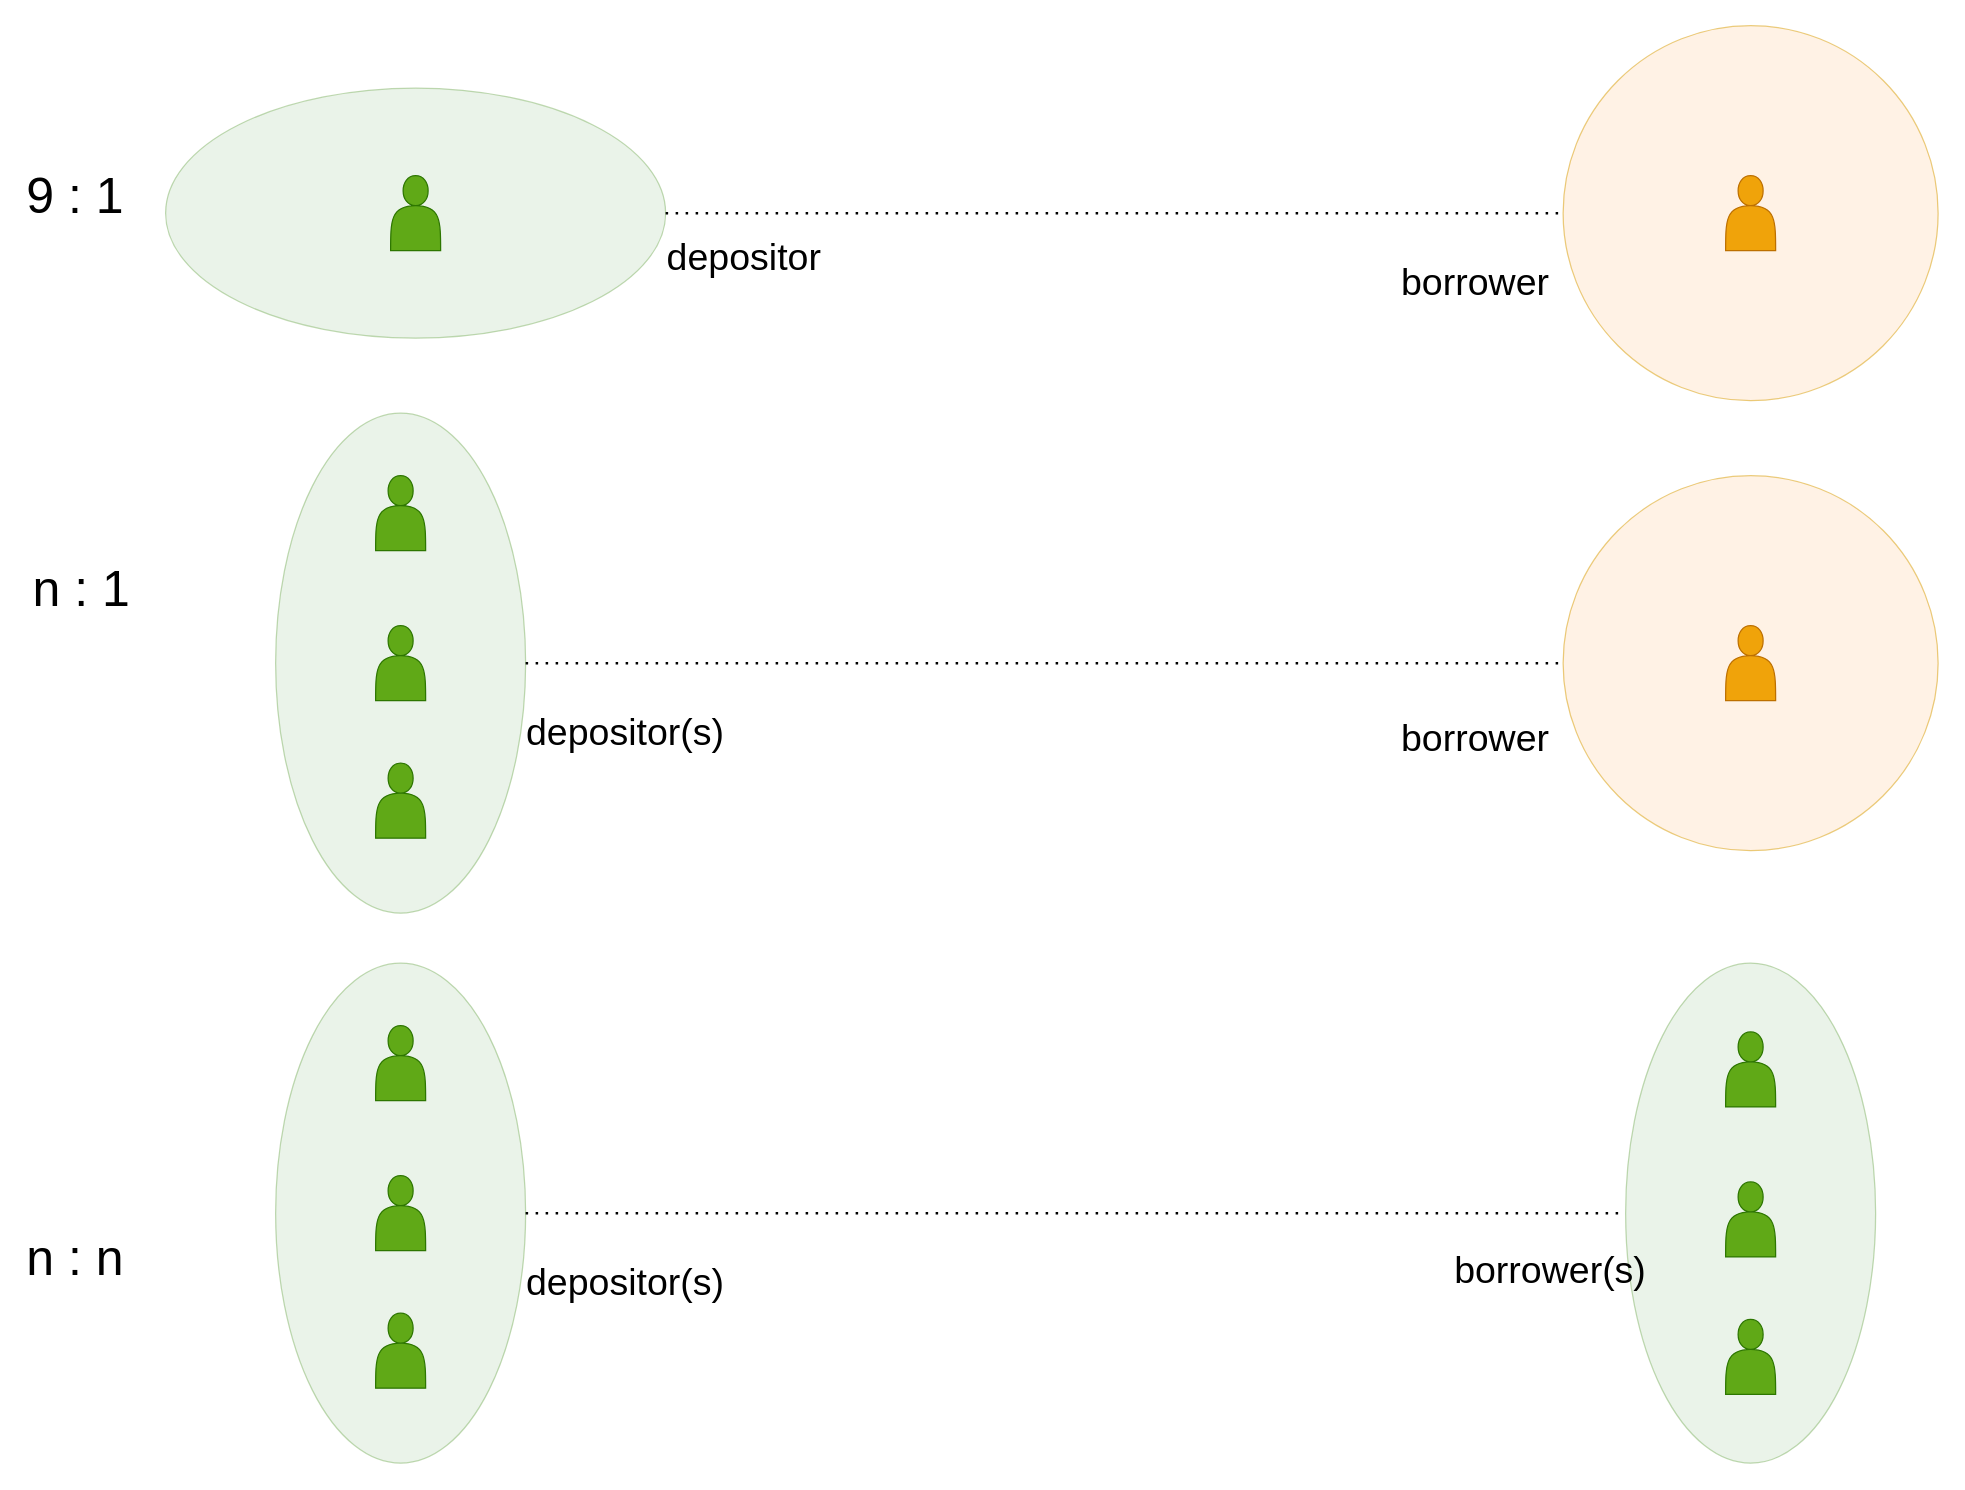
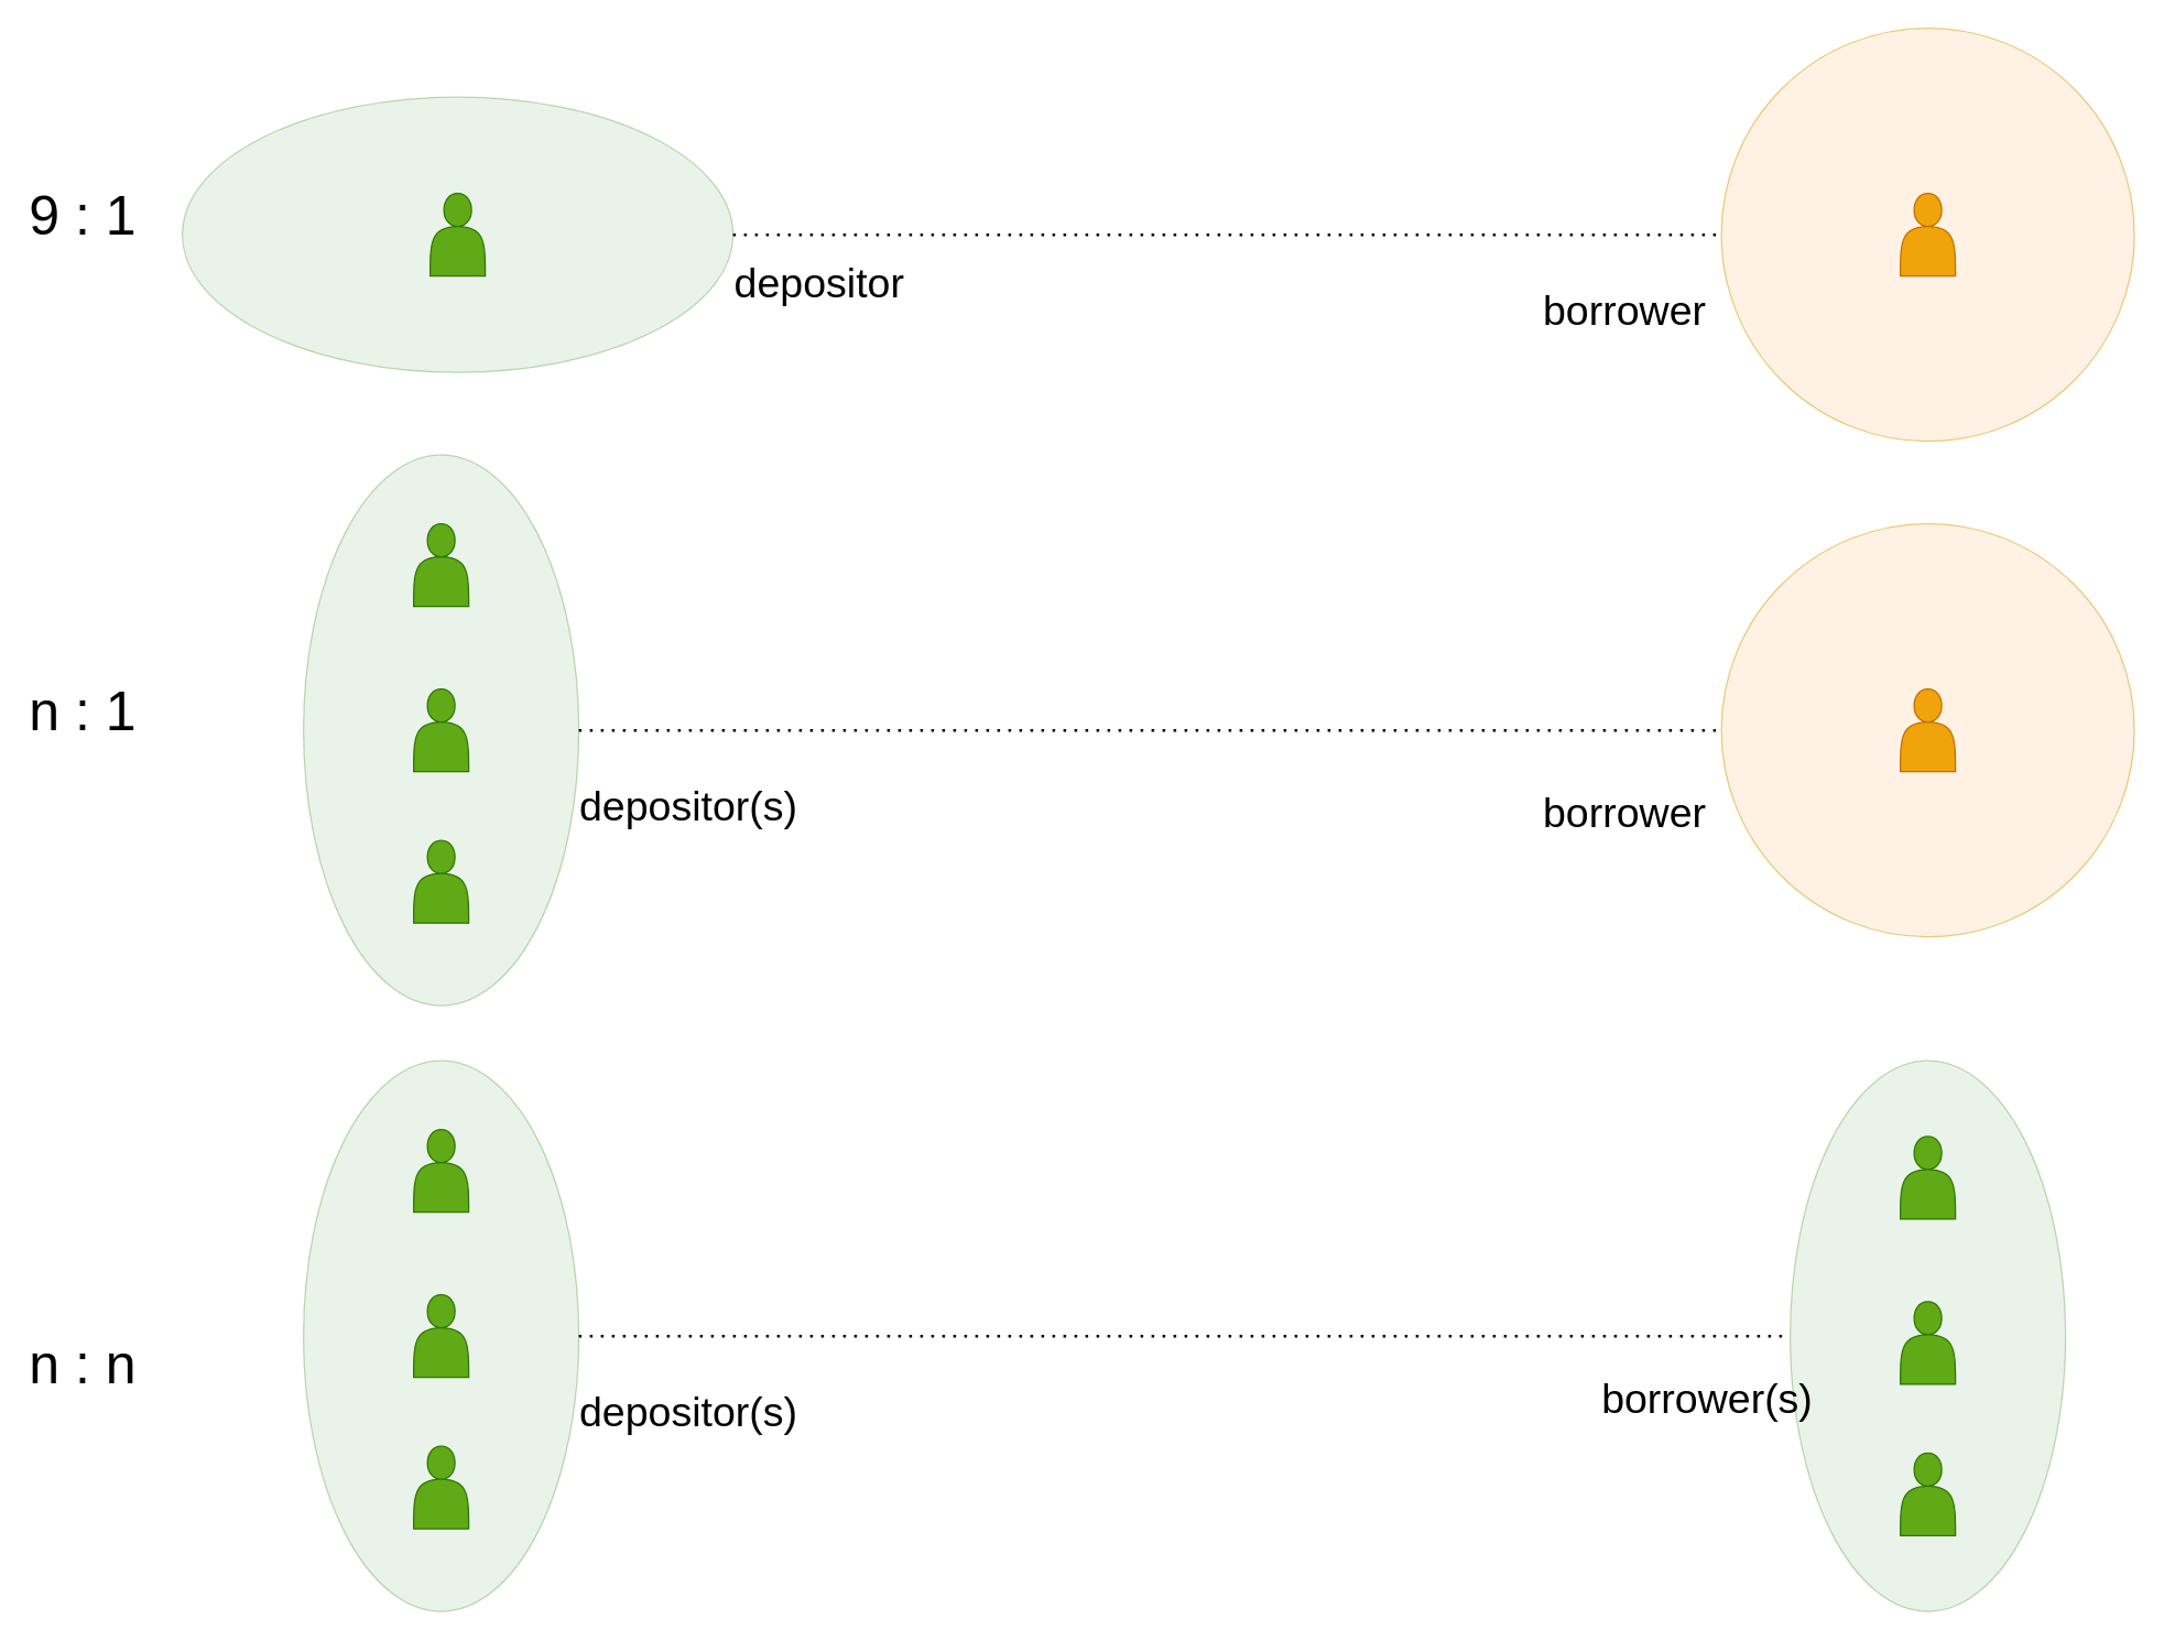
- <mxCell id="7" value="n : 1" style="text;html=1;strokeColor=none;fillColor=none;align=center;verticalAlign=middle;whiteSpace=wrap;rounded=0;shadow=0;fontSize=40;" parent="1" vertex="1"><mxGeometry x="25" y="455" width="80" height="30" as="geometry" /></mxCell>
+ <mxCell id="7" value="n : 1" style="text;html=1;strokeColor=none;fillColor=none;align=center;verticalAlign=middle;whiteSpace=wrap;rounded=0;shadow=0;fontSize=40;" parent="1" vertex="1"><mxGeometry x="20" y="500" width="80" height="30" as="geometry" /></mxCell>
- <mxCell id="8" value="n : n" style="text;html=1;strokeColor=none;fillColor=none;align=center;verticalAlign=middle;whiteSpace=wrap;rounded=0;shadow=0;fontSize=40;" parent="1" vertex="1"><mxGeometry x="20" y="990" width="80" height="30" as="geometry" /></mxCell>
+ <mxCell id="8" value="n : n" style="text;html=1;strokeColor=none;fillColor=none;align=center;verticalAlign=middle;whiteSpace=wrap;rounded=0;shadow=0;fontSize=40;" parent="1" vertex="1"><mxGeometry x="20" y="975" width="80" height="30" as="geometry" /></mxCell>
